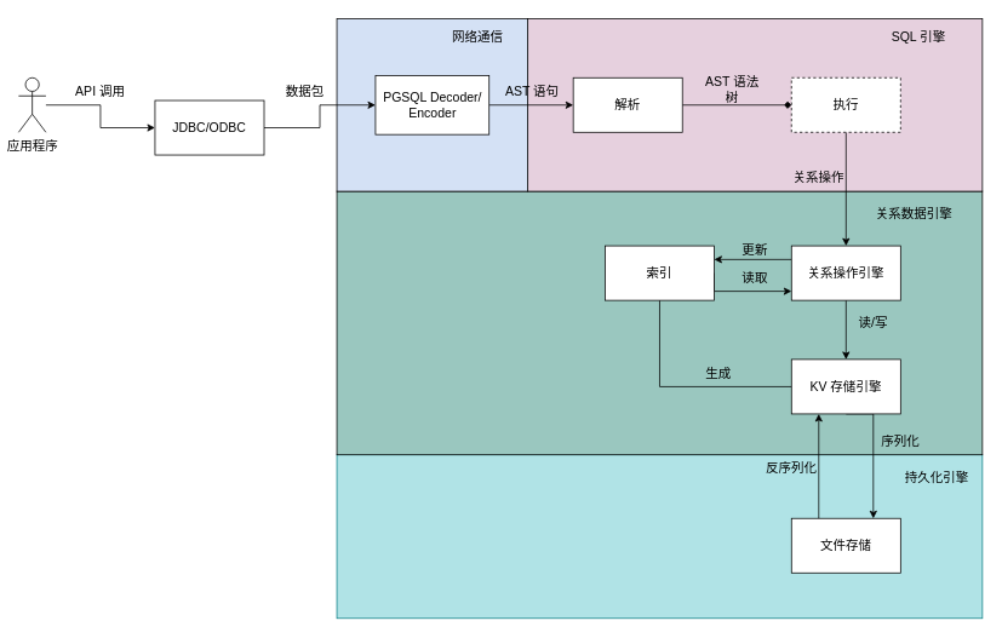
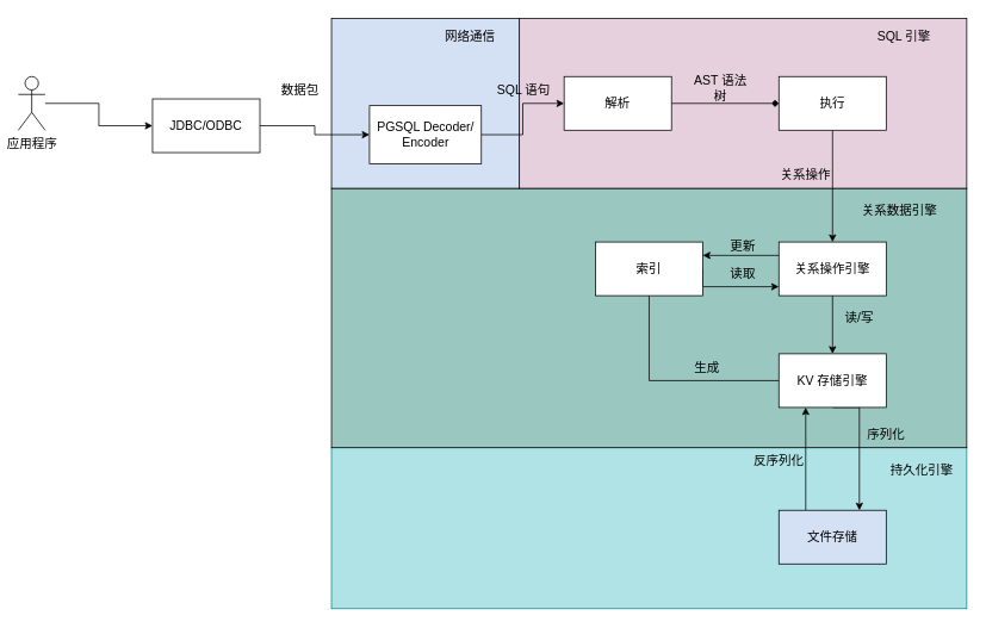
- <mxCell id="40" value="API 调用" style="text;html=1;strokeColor=none;fillColor=none;align=center;verticalAlign=middle;whiteSpace=wrap;rounded=0;fontSize=14;" vertex="1" parent="1"><mxGeometry x="80" y="85" width="60" height="30" as="geometry" /></mxCell>
- <mxCell id="26" value="AST 语句" style="text;html=1;strokeColor=none;fillColor=none;align=center;verticalAlign=middle;whiteSpace=wrap;rounded=0;fontSize=14;" vertex="1" parent="1"><mxGeometry x="550" y="85" width="70" height="30" as="geometry" /></mxCell>
+ <mxCell id="26" value="SQL 语句" style="text;html=1;strokeColor=none;fillColor=none;align=center;verticalAlign=middle;whiteSpace=wrap;rounded=0;fontSize=14;" vertex="1" parent="1"><mxGeometry x="550" y="85" width="70" height="30" as="geometry" /></mxCell>
- <mxCell id="9" value="PGSQL Decoder/ Encoder" style="rounded=0;whiteSpace=wrap;html=1;fontSize=14;" vertex="1" parent="1"><mxGeometry x="412.5" y="82.5" width="125" height="65" as="geometry" /></mxCell>
+ <mxCell id="9" value="PGSQL Decoder/ Encoder" style="rounded=0;whiteSpace=wrap;html=1;fontSize=14;" vertex="1" parent="1"><mxGeometry x="412.5" y="117.5" width="125" height="65" as="geometry" /></mxCell>
- <mxCell id="13" value="执行" style="rounded=0;whiteSpace=wrap;html=1;fontSize=14;dashed=1;" vertex="1" parent="1"><mxGeometry x="870" y="85" width="120" height="60" as="geometry" /></mxCell>
+ <mxCell id="13" value="执行" style="rounded=0;whiteSpace=wrap;html=1;fontSize=14;" vertex="1" parent="1"><mxGeometry x="870" y="85" width="120" height="60" as="geometry" /></mxCell>
- <mxCell id="33" value="文件存储" style="rounded=0;whiteSpace=wrap;html=1;strokeColor=#000000;fontSize=14;fillColor=#FFFFFF;" vertex="1" parent="1"><mxGeometry x="870" y="570" width="120" height="60" as="geometry" /></mxCell>
+ <mxCell id="33" value="文件存储" style="rounded=0;whiteSpace=wrap;html=1;strokeColor=#000000;fontSize=14;fillColor=#d4e1f5;" vertex="1" parent="1"><mxGeometry x="870" y="570" width="120" height="60" as="geometry" /></mxCell>
